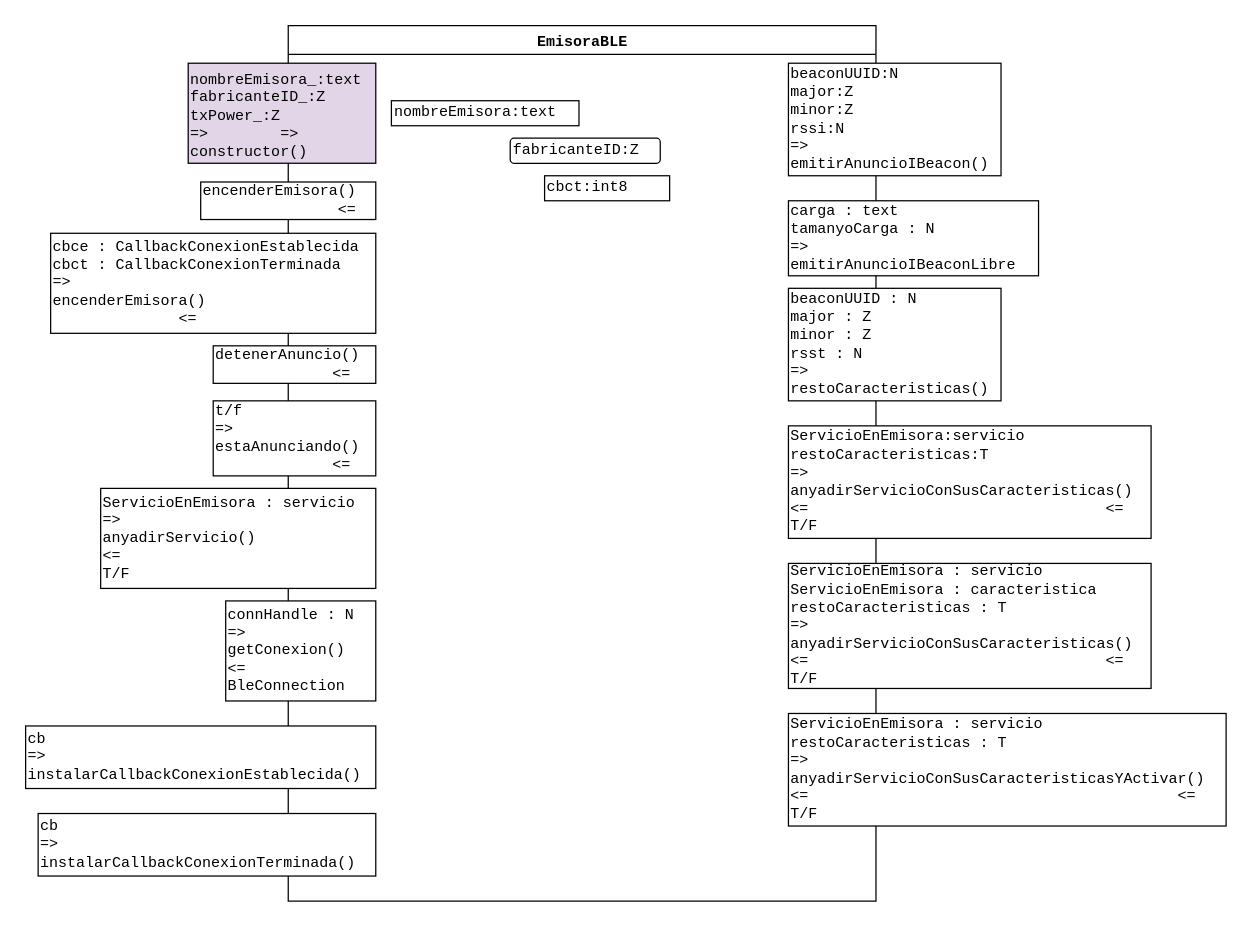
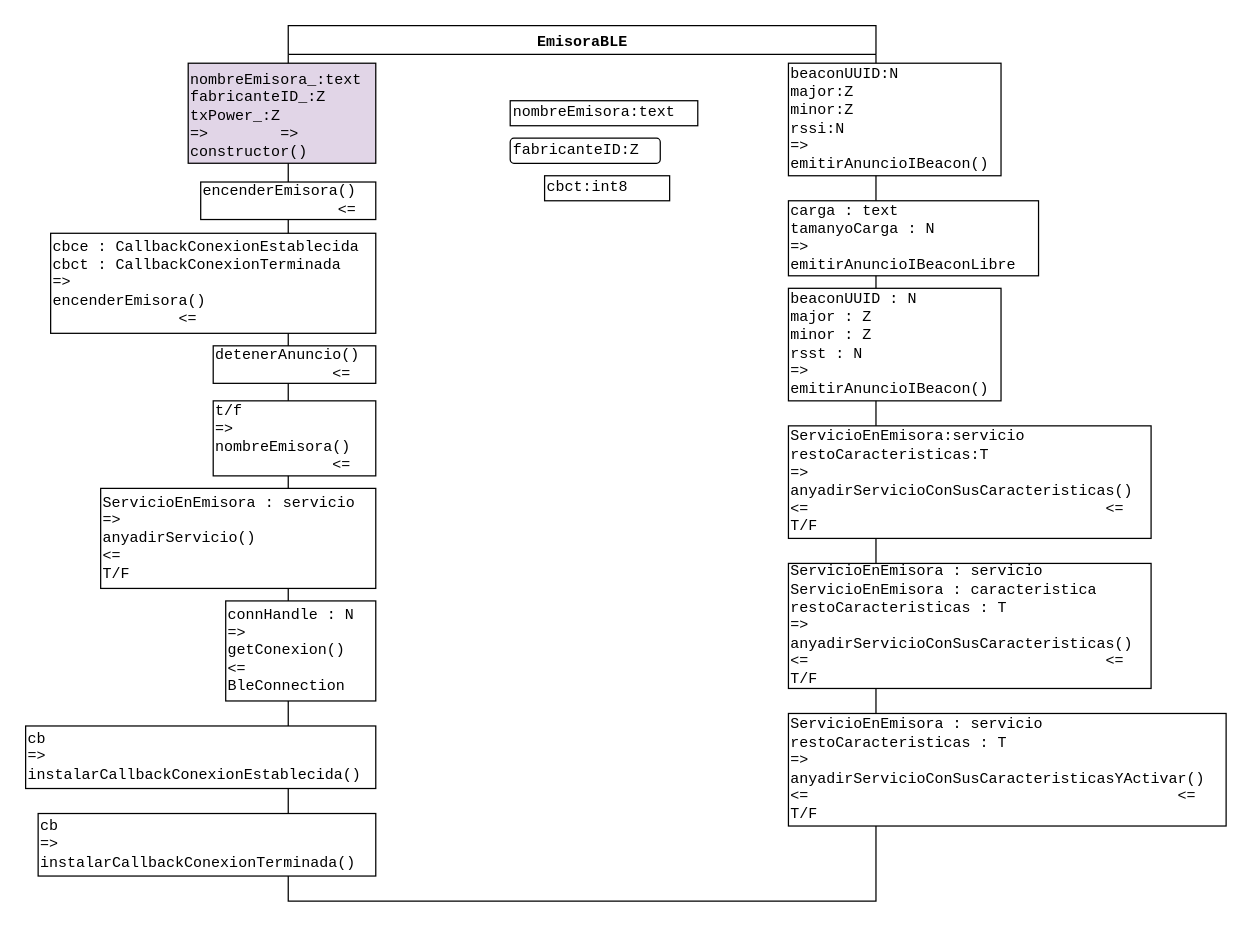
- <mxCell id="3" value="nombreEmisora:text" style="rounded=0;html=1;fontFamily=Courier New;align=left;verticalAlign=middle;labelBorderColor=none;whiteSpace=wrap;" parent="2" vertex="1"><mxGeometry x="82.5" y="60" width="150" height="20" as="geometry" /></mxCell>
+ <mxCell id="3" value="nombreEmisora:text" style="rounded=0;html=1;fontFamily=Courier New;align=left;verticalAlign=middle;labelBorderColor=none;whiteSpace=wrap;" parent="2" vertex="1"><mxGeometry x="177.5" y="60" width="150" height="20" as="geometry" /></mxCell>
- <mxCell id="13" value="beaconUUID : N&lt;br&gt;major : Z&lt;br&gt;minor : Z&lt;br&gt;rsst : N&lt;br&gt;=&amp;gt;&lt;br&gt;restoCaracteristicas()" style="rounded=0;html=1;fontFamily=Courier New;align=left;verticalAlign=middle;labelBorderColor=none;whiteSpace=wrap;" parent="1" vertex="1"><mxGeometry x="630" y="230" width="170" height="90" as="geometry" /></mxCell>
+ <mxCell id="13" value="beaconUUID : N&lt;br&gt;major : Z&lt;br&gt;minor : Z&lt;br&gt;rsst : N&lt;br&gt;=&amp;gt;&lt;br&gt;emitirAnuncioIBeacon()" style="rounded=0;html=1;fontFamily=Courier New;align=left;verticalAlign=middle;labelBorderColor=none;whiteSpace=wrap;" parent="1" vertex="1"><mxGeometry x="630" y="230" width="170" height="90" as="geometry" /></mxCell>
- <mxCell id="10" value="t/f&lt;br&gt;=&amp;gt;&lt;br&gt;estaAnunciando()&lt;br&gt;&lt;span style=&quot;white-space: pre&quot;&gt;&#09;&lt;/span&gt;&amp;nbsp; &amp;nbsp; &amp;nbsp;&amp;lt;=" style="rounded=0;whiteSpace=wrap;html=1;fontFamily=Courier New;align=left;verticalAlign=middle;" parent="1" vertex="1"><mxGeometry x="170" y="320" width="130" height="60" as="geometry" /></mxCell>
+ <mxCell id="10" value="t/f&lt;br&gt;=&amp;gt;&lt;br&gt;nombreEmisora()&lt;br&gt;&lt;span style=&quot;white-space: pre&quot;&gt;&#09;&lt;/span&gt;&amp;nbsp; &amp;nbsp; &amp;nbsp;&amp;lt;=" style="rounded=0;whiteSpace=wrap;html=1;fontFamily=Courier New;align=left;verticalAlign=middle;" parent="1" vertex="1"><mxGeometry x="170" y="320" width="130" height="60" as="geometry" /></mxCell>
